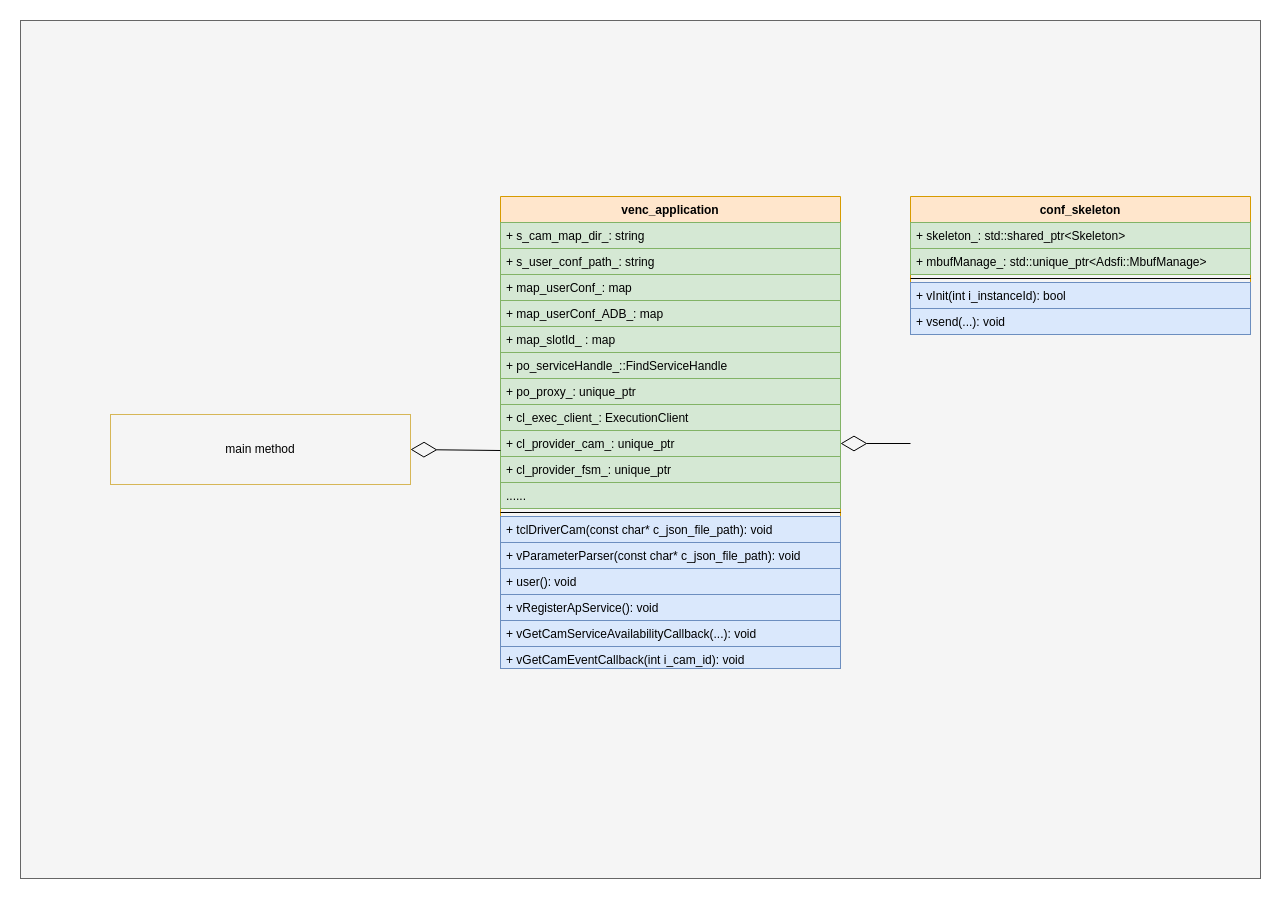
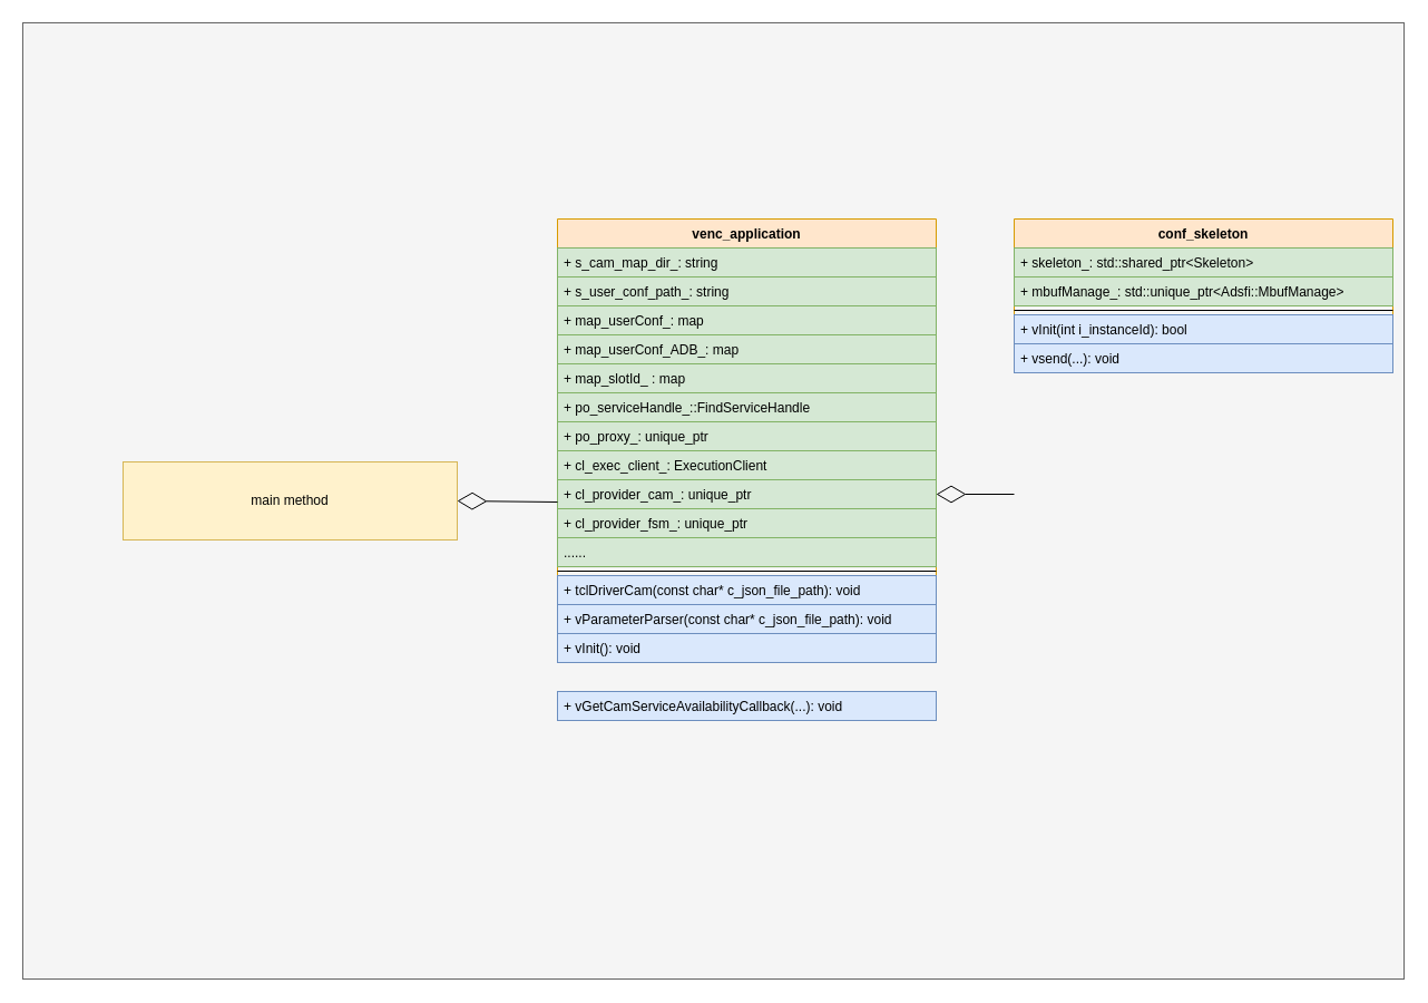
- <mxCell id="18" value="main method" style="rounded=0;whiteSpace=wrap;html=1;fillColor=#f5f5f5;strokeColor=#d6b656;" parent="1" vertex="1"><mxGeometry x="110" y="414" width="300" height="70" as="geometry" /></mxCell>
+ <mxCell id="18" value="main method" style="rounded=0;whiteSpace=wrap;html=1;fillColor=#fff2cc;strokeColor=#d6b656;" parent="1" vertex="1"><mxGeometry x="110" y="414" width="300" height="70" as="geometry" /></mxCell>
- <mxCell id="20" value="+ user(): void" style="text;strokeColor=#6c8ebf;fillColor=#dae8fc;align=left;verticalAlign=top;spacingLeft=4;spacingRight=4;overflow=hidden;rotatable=0;points=[[0,0.5],[1,0.5]];portConstraint=eastwest;" parent="1" vertex="1"><mxGeometry x="500" y="568" width="340" height="26" as="geometry" /></mxCell>
+ <mxCell id="20" value="+ vInit(): void" style="text;strokeColor=#6c8ebf;fillColor=#dae8fc;align=left;verticalAlign=top;spacingLeft=4;spacingRight=4;overflow=hidden;rotatable=0;points=[[0,0.5],[1,0.5]];portConstraint=eastwest;" parent="1" vertex="1"><mxGeometry x="500" y="568" width="340" height="26" as="geometry" /></mxCell>
- <mxCell id="21" value="+ vRegisterApService(): void" style="text;strokeColor=#6c8ebf;fillColor=#dae8fc;align=left;verticalAlign=top;spacingLeft=4;spacingRight=4;overflow=hidden;rotatable=0;points=[[0,0.5],[1,0.5]];portConstraint=eastwest;" parent="1" vertex="1"><mxGeometry x="500" y="594" width="340" height="26" as="geometry" /></mxCell>
- <mxCell id="23" value="+ vGetCamEventCallback(int i_cam_id): void" style="text;strokeColor=#6c8ebf;fillColor=#dae8fc;align=left;verticalAlign=top;spacingLeft=4;spacingRight=4;overflow=hidden;rotatable=0;points=[[0,0.5],[1,0.5]];portConstraint=eastwest;" parent="1" vertex="1"><mxGeometry x="500" y="646" width="340" height="22" as="geometry" /></mxCell>
